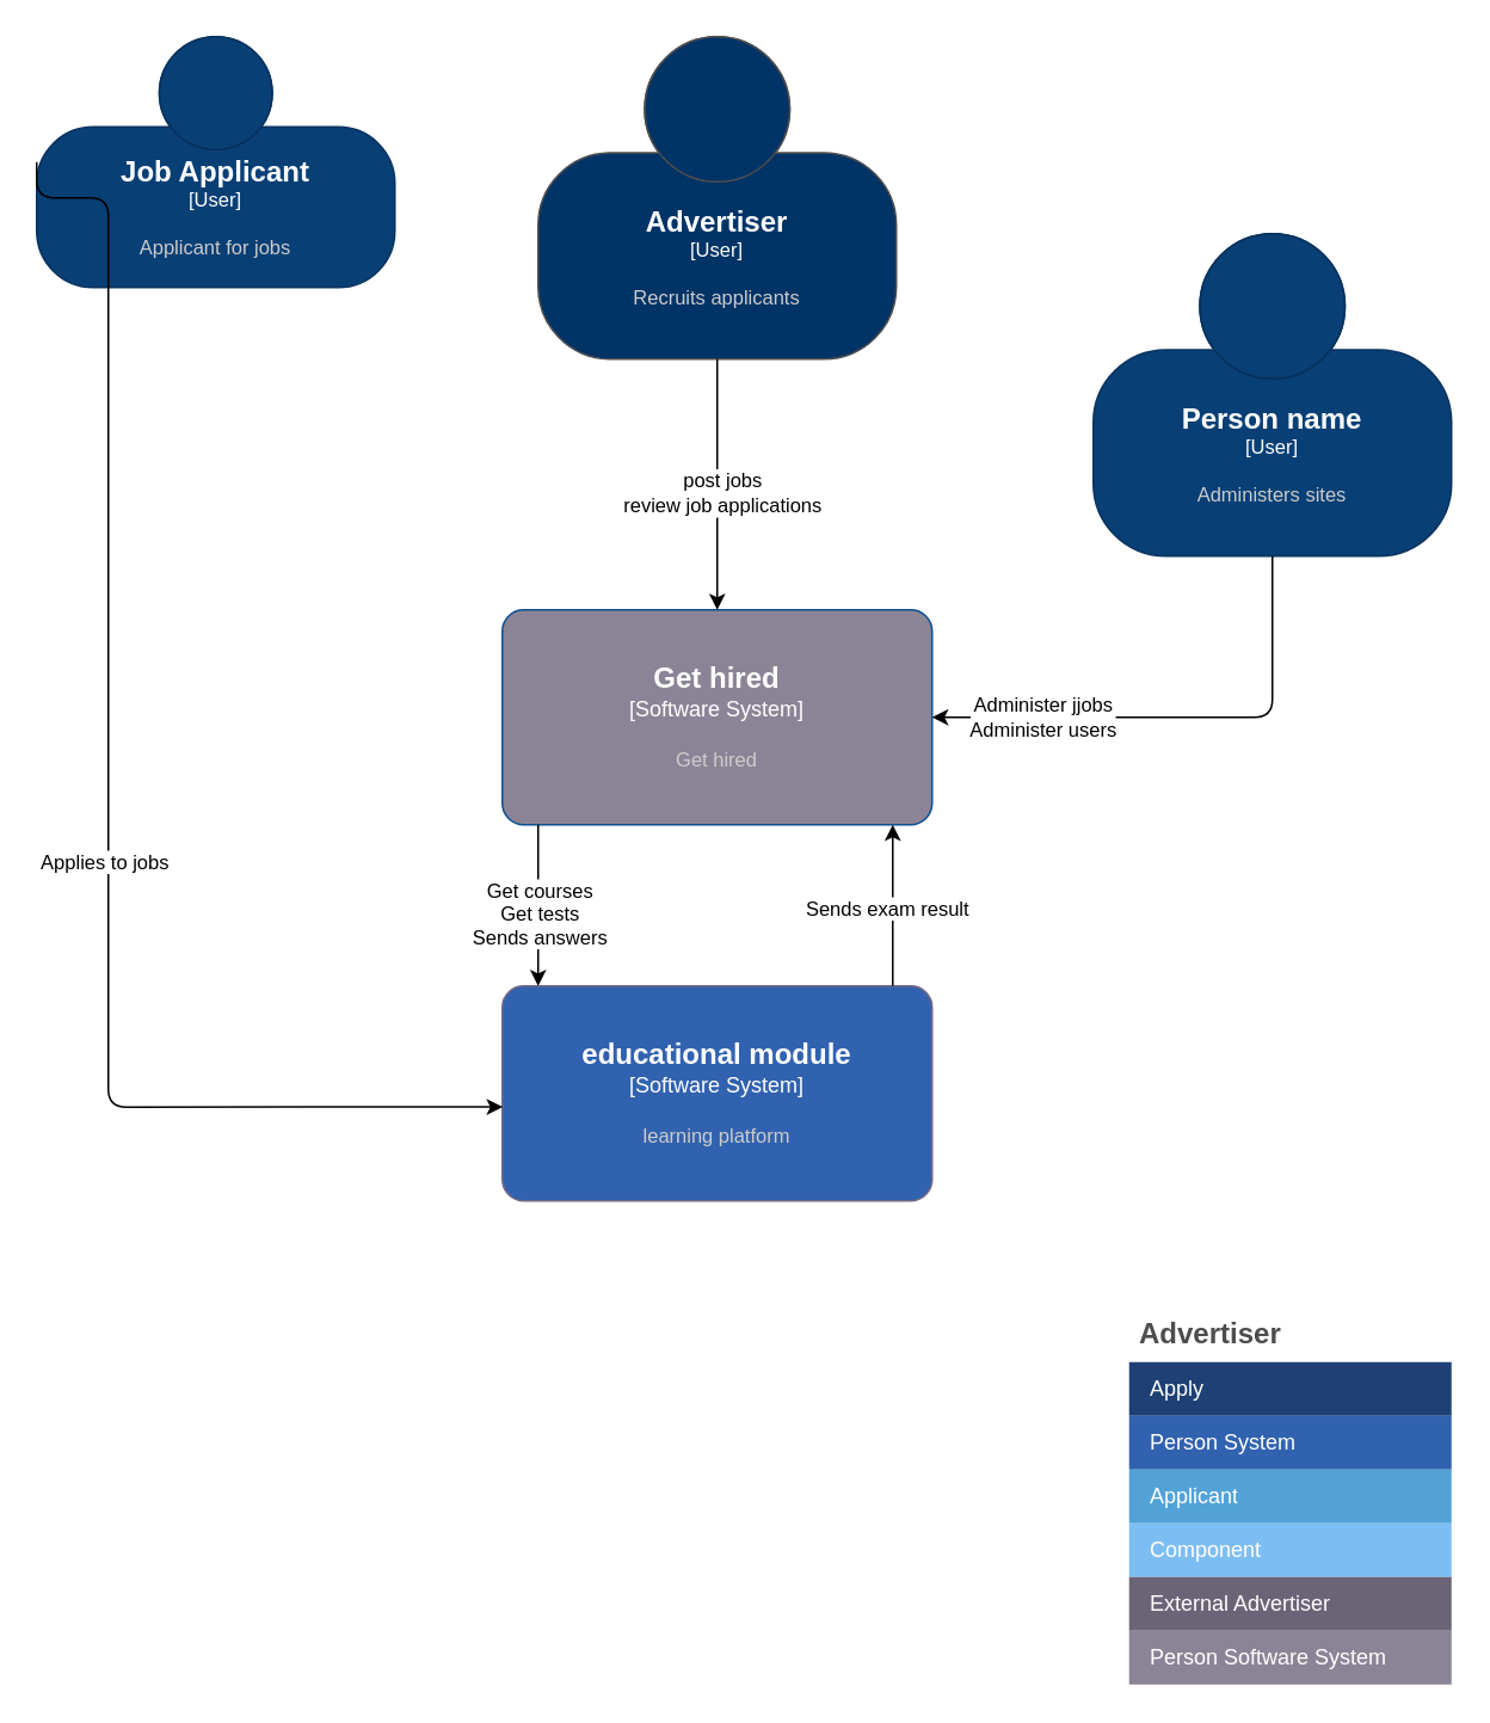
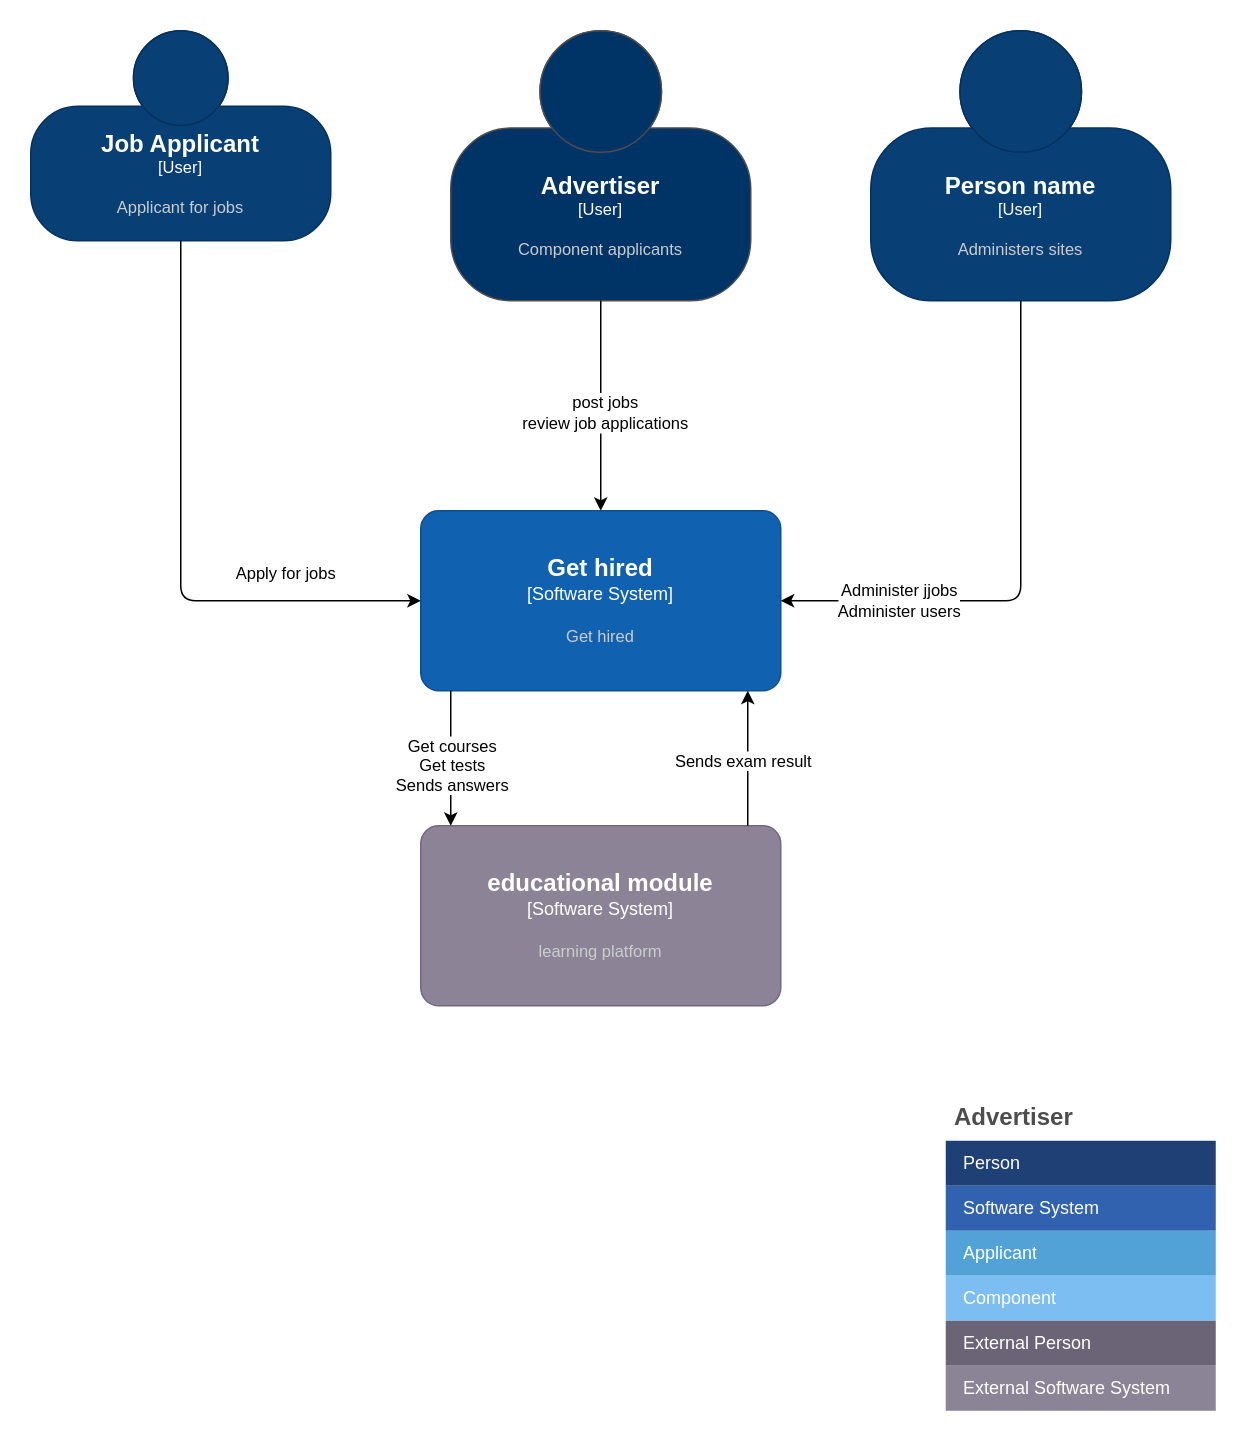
- <mxCell id="3" value="&lt;font style=&quot;font-size: 16px&quot;&gt;&lt;b&gt;Advertiser&lt;/b&gt;&lt;/font&gt;&lt;div&gt;[User]&lt;/div&gt;&lt;br&gt;&lt;div&gt;&lt;font style=&quot;font-size: 11px&quot;&gt;&lt;font color=&quot;#cccccc&quot;&gt;Recruits applicants&lt;/font&gt;&lt;/div&gt;" style="html=1;fontSize=11;dashed=0;whiteSpace=wrap;fillColor=#003366;strokeColor=#4D4D4D;fontColor=#ffffff;shape=mxgraph.c4.person2;align=center;metaEdit=1;points=[[0.5,0,0],[1,0.5,0],[1,0.75,0],[0.75,1,0],[0.5,1,0],[0.25,1,0],[0,0.75,0],[0,0.5,0]];resizable=0;" vertex="1" parent="1"><mxGeometry x="300" y="20" width="200" height="180" as="geometry" /></mxCell>
+ <mxCell id="3" value="&lt;font style=&quot;font-size: 16px&quot;&gt;&lt;b&gt;Advertiser&lt;/b&gt;&lt;/font&gt;&lt;div&gt;[User]&lt;/div&gt;&lt;br&gt;&lt;div&gt;&lt;font style=&quot;font-size: 11px&quot;&gt;&lt;font color=&quot;#cccccc&quot;&gt;Component applicants&lt;/font&gt;&lt;/div&gt;" style="html=1;fontSize=11;dashed=0;whiteSpace=wrap;fillColor=#003366;strokeColor=#4D4D4D;fontColor=#ffffff;shape=mxgraph.c4.person2;align=center;metaEdit=1;points=[[0.5,0,0],[1,0.5,0],[1,0.75,0],[0.75,1,0],[0.5,1,0],[0.25,1,0],[0,0.75,0],[0,0.5,0]];resizable=0;" vertex="1" parent="1"><mxGeometry x="300" y="20" width="200" height="180" as="geometry" /></mxCell>
- <mxCell id="4" value="&lt;font style=&quot;font-size: 16px&quot;&gt;&lt;b&gt;Person name&lt;/b&gt;&lt;/font&gt;&lt;div&gt;[User]&lt;/div&gt;&lt;br&gt;&lt;div&gt;&lt;font style=&quot;font-size: 11px&quot;&gt;&lt;font color=&quot;#cccccc&quot;&gt;Administers sites&lt;/font&gt;&lt;/div&gt;" style="html=1;fontSize=11;dashed=0;whiteSpace=wrap;fillColor=#083F75;strokeColor=#06315C;fontColor=#ffffff;shape=mxgraph.c4.person2;align=center;metaEdit=1;points=[[0.5,0,0],[1,0.5,0],[1,0.75,0],[0.75,1,0],[0.5,1,0],[0.25,1,0],[0,0.75,0],[0,0.5,0]];resizable=0;" vertex="1" parent="1"><mxGeometry x="610" y="130" width="200" height="180" as="geometry" /></mxCell>
+ <mxCell id="4" value="&lt;font style=&quot;font-size: 16px&quot;&gt;&lt;b&gt;Person name&lt;/b&gt;&lt;/font&gt;&lt;div&gt;[User]&lt;/div&gt;&lt;br&gt;&lt;div&gt;&lt;font style=&quot;font-size: 11px&quot;&gt;&lt;font color=&quot;#cccccc&quot;&gt;Administers sites&lt;/font&gt;&lt;/div&gt;" style="html=1;fontSize=11;dashed=0;whiteSpace=wrap;fillColor=#083F75;strokeColor=#06315C;fontColor=#ffffff;shape=mxgraph.c4.person2;align=center;metaEdit=1;points=[[0.5,0,0],[1,0.5,0],[1,0.75,0],[0.75,1,0],[0.5,1,0],[0.25,1,0],[0,0.75,0],[0,0.5,0]];resizable=0;" vertex="1" parent="1"><mxGeometry x="580" y="20" width="200" height="180" as="geometry" /></mxCell>
+ <mxCell id="6" style="edgeStyle=orthogonalEdgeStyle;rounded=1;orthogonalLoop=1;jettySize=auto;html=1;exitX=0.5;exitY=1;exitDx=0;exitDy=0;exitPerimeter=0;entryX=0;entryY=0.5;entryDx=0;entryDy=0;entryPerimeter=0;curved=0;" edge="1" parent="1" source="2" target="5"><mxGeometry relative="1" as="geometry" /></mxCell>
+ <mxCell id="7" value="Apply for jobs" style="edgeLabel;html=1;align=center;verticalAlign=middle;resizable=0;points=[];" vertex="1" connectable="0" parent="6"><mxGeometry x="0.092" y="7" relative="1" as="geometry"><mxPoint x="62" y="3" as="offset" /></mxGeometry></mxCell>
- <mxCell id="5" value="&lt;font style=&quot;font-size: 16px&quot;&gt;&lt;b&gt;Get hired&lt;/b&gt;&lt;/font&gt;&lt;div&gt;[Software System]&lt;/div&gt;&lt;br&gt;&lt;div&gt;&lt;font style=&quot;font-size: 11px&quot;&gt;&lt;font color=&quot;#cccccc&quot;&gt;Get hired&#10;&lt;/font&gt;&lt;/div&gt;" style="rounded=1;whiteSpace=wrap;html=1;labelBackgroundColor=none;fillColor=#8b8496;fontColor=#ffffff;align=center;arcSize=10;strokeColor=#0D5091;metaEdit=1;resizable=0;points=[[0.25,0,0],[0.5,0,0],[0.75,0,0],[1,0.25,0],[1,0.5,0],[1,0.75,0],[0.75,1,0],[0.5,1,0],[0.25,1,0],[0,0.75,0],[0,0.5,0],[0,0.25,0]];" vertex="1" parent="1"><mxGeometry x="280" y="340" width="240" height="120" as="geometry" /></mxCell>
+ <mxCell id="5" value="&lt;font style=&quot;font-size: 16px&quot;&gt;&lt;b&gt;Get hired&lt;/b&gt;&lt;/font&gt;&lt;div&gt;[Software System]&lt;/div&gt;&lt;br&gt;&lt;div&gt;&lt;font style=&quot;font-size: 11px&quot;&gt;&lt;font color=&quot;#cccccc&quot;&gt;Get hired&#10;&lt;/font&gt;&lt;/div&gt;" style="rounded=1;whiteSpace=wrap;html=1;labelBackgroundColor=none;fillColor=#1061B0;fontColor=#ffffff;align=center;arcSize=10;strokeColor=#0D5091;metaEdit=1;resizable=0;points=[[0.25,0,0],[0.5,0,0],[0.75,0,0],[1,0.25,0],[1,0.5,0],[1,0.75,0],[0.75,1,0],[0.5,1,0],[0.25,1,0],[0,0.75,0],[0,0.5,0],[0,0.25,0]];" vertex="1" parent="1"><mxGeometry x="280" y="340" width="240" height="120" as="geometry" /></mxCell>
- <mxCell id="25" value="&lt;font style=&quot;font-size: 16px&quot;&gt;&lt;b&gt;educational module&lt;/b&gt;&lt;/font&gt;&lt;div&gt;[Software System]&lt;/div&gt;&lt;br&gt;&lt;div&gt;&lt;font style=&quot;font-size: 11px&quot;&gt;&lt;font color=&quot;#cccccc&quot;&gt;learning platform&lt;/font&gt;&lt;/div&gt;" style="rounded=1;whiteSpace=wrap;html=1;labelBackgroundColor=none;fillColor=#3162af;fontColor=#ffffff;align=center;arcSize=10;strokeColor=#736782;metaEdit=1;resizable=0;points=[[0.25,0,0],[0.5,0,0],[0.75,0,0],[1,0.25,0],[1,0.5,0],[1,0.75,0],[0.75,1,0],[0.5,1,0],[0.25,1,0],[0,0.75,0],[0,0.5,0],[0,0.25,0]];" vertex="1" parent="1"><mxGeometry x="280" y="550" width="240" height="120" as="geometry" /></mxCell>
+ <mxCell id="25" value="&lt;font style=&quot;font-size: 16px&quot;&gt;&lt;b&gt;educational module&lt;/b&gt;&lt;/font&gt;&lt;div&gt;[Software System]&lt;/div&gt;&lt;br&gt;&lt;div&gt;&lt;font style=&quot;font-size: 11px&quot;&gt;&lt;font color=&quot;#cccccc&quot;&gt;learning platform&lt;/font&gt;&lt;/div&gt;" style="rounded=1;whiteSpace=wrap;html=1;labelBackgroundColor=none;fillColor=#8C8496;fontColor=#ffffff;align=center;arcSize=10;strokeColor=#736782;metaEdit=1;resizable=0;points=[[0.25,0,0],[0.5,0,0],[0.75,0,0],[1,0.25,0],[1,0.5,0],[1,0.75,0],[0.75,1,0],[0.5,1,0],[0.25,1,0],[0,0.75,0],[0,0.5,0],[0,0.25,0]];" vertex="1" parent="1"><mxGeometry x="280" y="550" width="240" height="120" as="geometry" /></mxCell>
- <mxCell id="26" style="edgeStyle=orthogonalEdgeStyle;rounded=1;orthogonalLoop=1;jettySize=auto;html=1;exitX=0;exitY=0.5;exitDx=0;exitDy=0;exitPerimeter=0;entryX=0.001;entryY=0.563;entryDx=0;entryDy=0;entryPerimeter=0;curved=0;" edge="1" parent="1" source="2" target="25"><mxGeometry relative="1" as="geometry"><Array as="points"><mxPoint x="60" y="110" /><mxPoint x="60" y="618" /></Array></mxGeometry></mxCell>
- <mxCell id="27" value="Applies to jobs" style="edgeLabel;html=1;align=center;verticalAlign=middle;resizable=0;points=[];" vertex="1" connectable="0" parent="26"><mxGeometry x="0.092" y="-3" relative="1" as="geometry"><mxPoint as="offset" /></mxGeometry></mxCell>
- <mxCell id="10" value="Apply" style="shape=partialRectangle;html=1;whiteSpace=wrap;connectable=0;strokeColor=inherit;overflow=hidden;fillColor=#1E4074;top=0;left=0;bottom=0;right=0;pointerEvents=1;fontSize=12;align=left;fontColor=#FFFFFF;gradientColor=none;spacingLeft=10;spacingRight=4;" vertex="1" parent="9"><mxGeometry width="180" height="30" as="geometry"><mxRectangle width="180" height="30" as="alternateBounds" /></mxGeometry></mxCell>
+ <mxCell id="10" value="Person" style="shape=partialRectangle;html=1;whiteSpace=wrap;connectable=0;strokeColor=inherit;overflow=hidden;fillColor=#1E4074;top=0;left=0;bottom=0;right=0;pointerEvents=1;fontSize=12;align=left;fontColor=#FFFFFF;gradientColor=none;spacingLeft=10;spacingRight=4;" vertex="1" parent="9"><mxGeometry width="180" height="30" as="geometry"><mxRectangle width="180" height="30" as="alternateBounds" /></mxGeometry></mxCell>
- <mxCell id="12" value="Person System" style="shape=partialRectangle;html=1;whiteSpace=wrap;connectable=0;strokeColor=inherit;overflow=hidden;fillColor=#3162AF;top=0;left=0;bottom=0;right=0;pointerEvents=1;fontSize=12;align=left;fontColor=#FFFFFF;gradientColor=none;spacingLeft=10;spacingRight=4;" vertex="1" parent="11"><mxGeometry width="180" height="30" as="geometry"><mxRectangle width="180" height="30" as="alternateBounds" /></mxGeometry></mxCell>
+ <mxCell id="12" value="Software System" style="shape=partialRectangle;html=1;whiteSpace=wrap;connectable=0;strokeColor=inherit;overflow=hidden;fillColor=#3162AF;top=0;left=0;bottom=0;right=0;pointerEvents=1;fontSize=12;align=left;fontColor=#FFFFFF;gradientColor=none;spacingLeft=10;spacingRight=4;" vertex="1" parent="11"><mxGeometry width="180" height="30" as="geometry"><mxRectangle width="180" height="30" as="alternateBounds" /></mxGeometry></mxCell>
- <mxCell id="18" value="External Advertiser" style="shape=partialRectangle;html=1;whiteSpace=wrap;connectable=0;strokeColor=inherit;overflow=hidden;fillColor=#6b6477;top=0;left=0;bottom=0;right=0;pointerEvents=1;fontSize=12;align=left;fontColor=#FFFFFF;gradientColor=none;spacingLeft=10;spacingRight=4;" vertex="1" parent="17"><mxGeometry width="180" height="30" as="geometry"><mxRectangle width="180" height="30" as="alternateBounds" /></mxGeometry></mxCell>
+ <mxCell id="18" value="External Person" style="shape=partialRectangle;html=1;whiteSpace=wrap;connectable=0;strokeColor=inherit;overflow=hidden;fillColor=#6b6477;top=0;left=0;bottom=0;right=0;pointerEvents=1;fontSize=12;align=left;fontColor=#FFFFFF;gradientColor=none;spacingLeft=10;spacingRight=4;" vertex="1" parent="17"><mxGeometry width="180" height="30" as="geometry"><mxRectangle width="180" height="30" as="alternateBounds" /></mxGeometry></mxCell>
- <mxCell id="20" value="Person Software System" style="shape=partialRectangle;html=1;whiteSpace=wrap;connectable=0;strokeColor=inherit;overflow=hidden;fillColor=#8b8496;top=0;left=0;bottom=0;right=0;pointerEvents=1;fontSize=12;align=left;fontColor=#FFFFFF;gradientColor=none;spacingLeft=10;spacingRight=4;" vertex="1" parent="19"><mxGeometry width="180" height="30" as="geometry"><mxRectangle width="180" height="30" as="alternateBounds" /></mxGeometry></mxCell>
+ <mxCell id="20" value="External Software System" style="shape=partialRectangle;html=1;whiteSpace=wrap;connectable=0;strokeColor=inherit;overflow=hidden;fillColor=#8b8496;top=0;left=0;bottom=0;right=0;pointerEvents=1;fontSize=12;align=left;fontColor=#FFFFFF;gradientColor=none;spacingLeft=10;spacingRight=4;" vertex="1" parent="19"><mxGeometry width="180" height="30" as="geometry"><mxRectangle width="180" height="30" as="alternateBounds" /></mxGeometry></mxCell>
